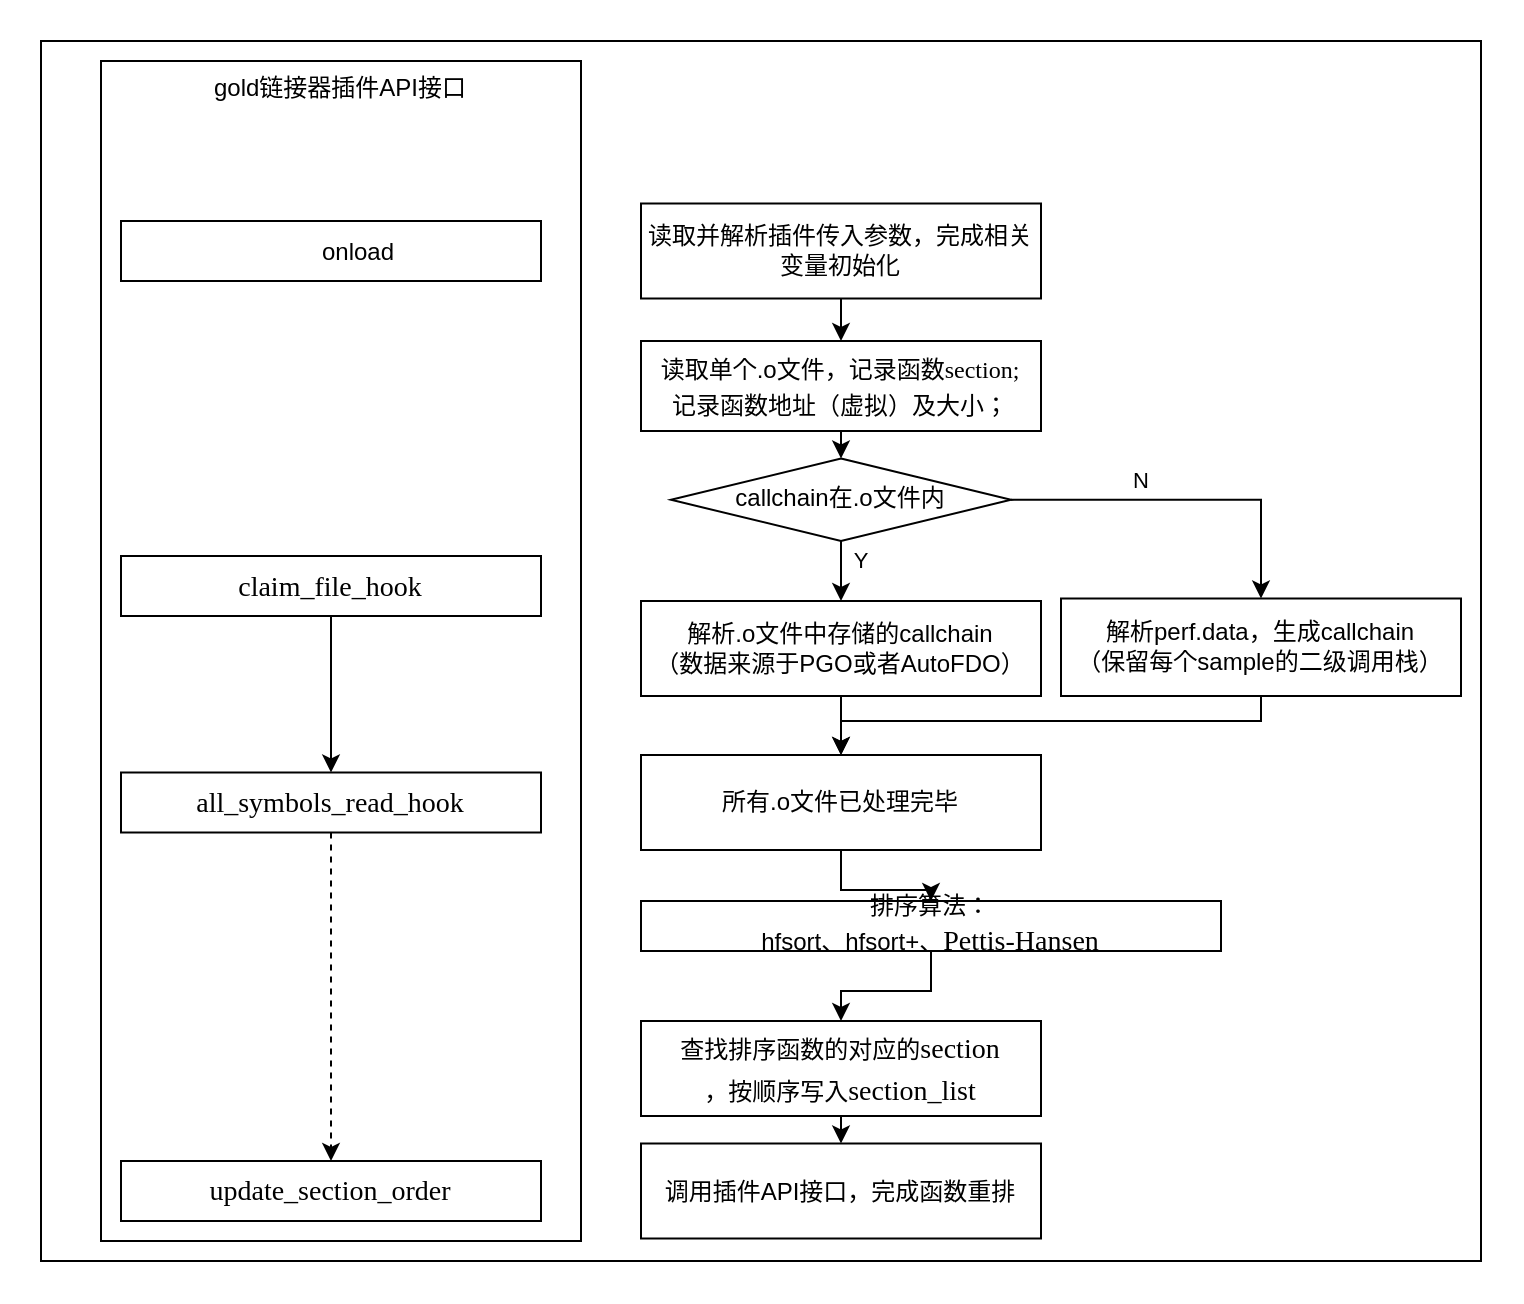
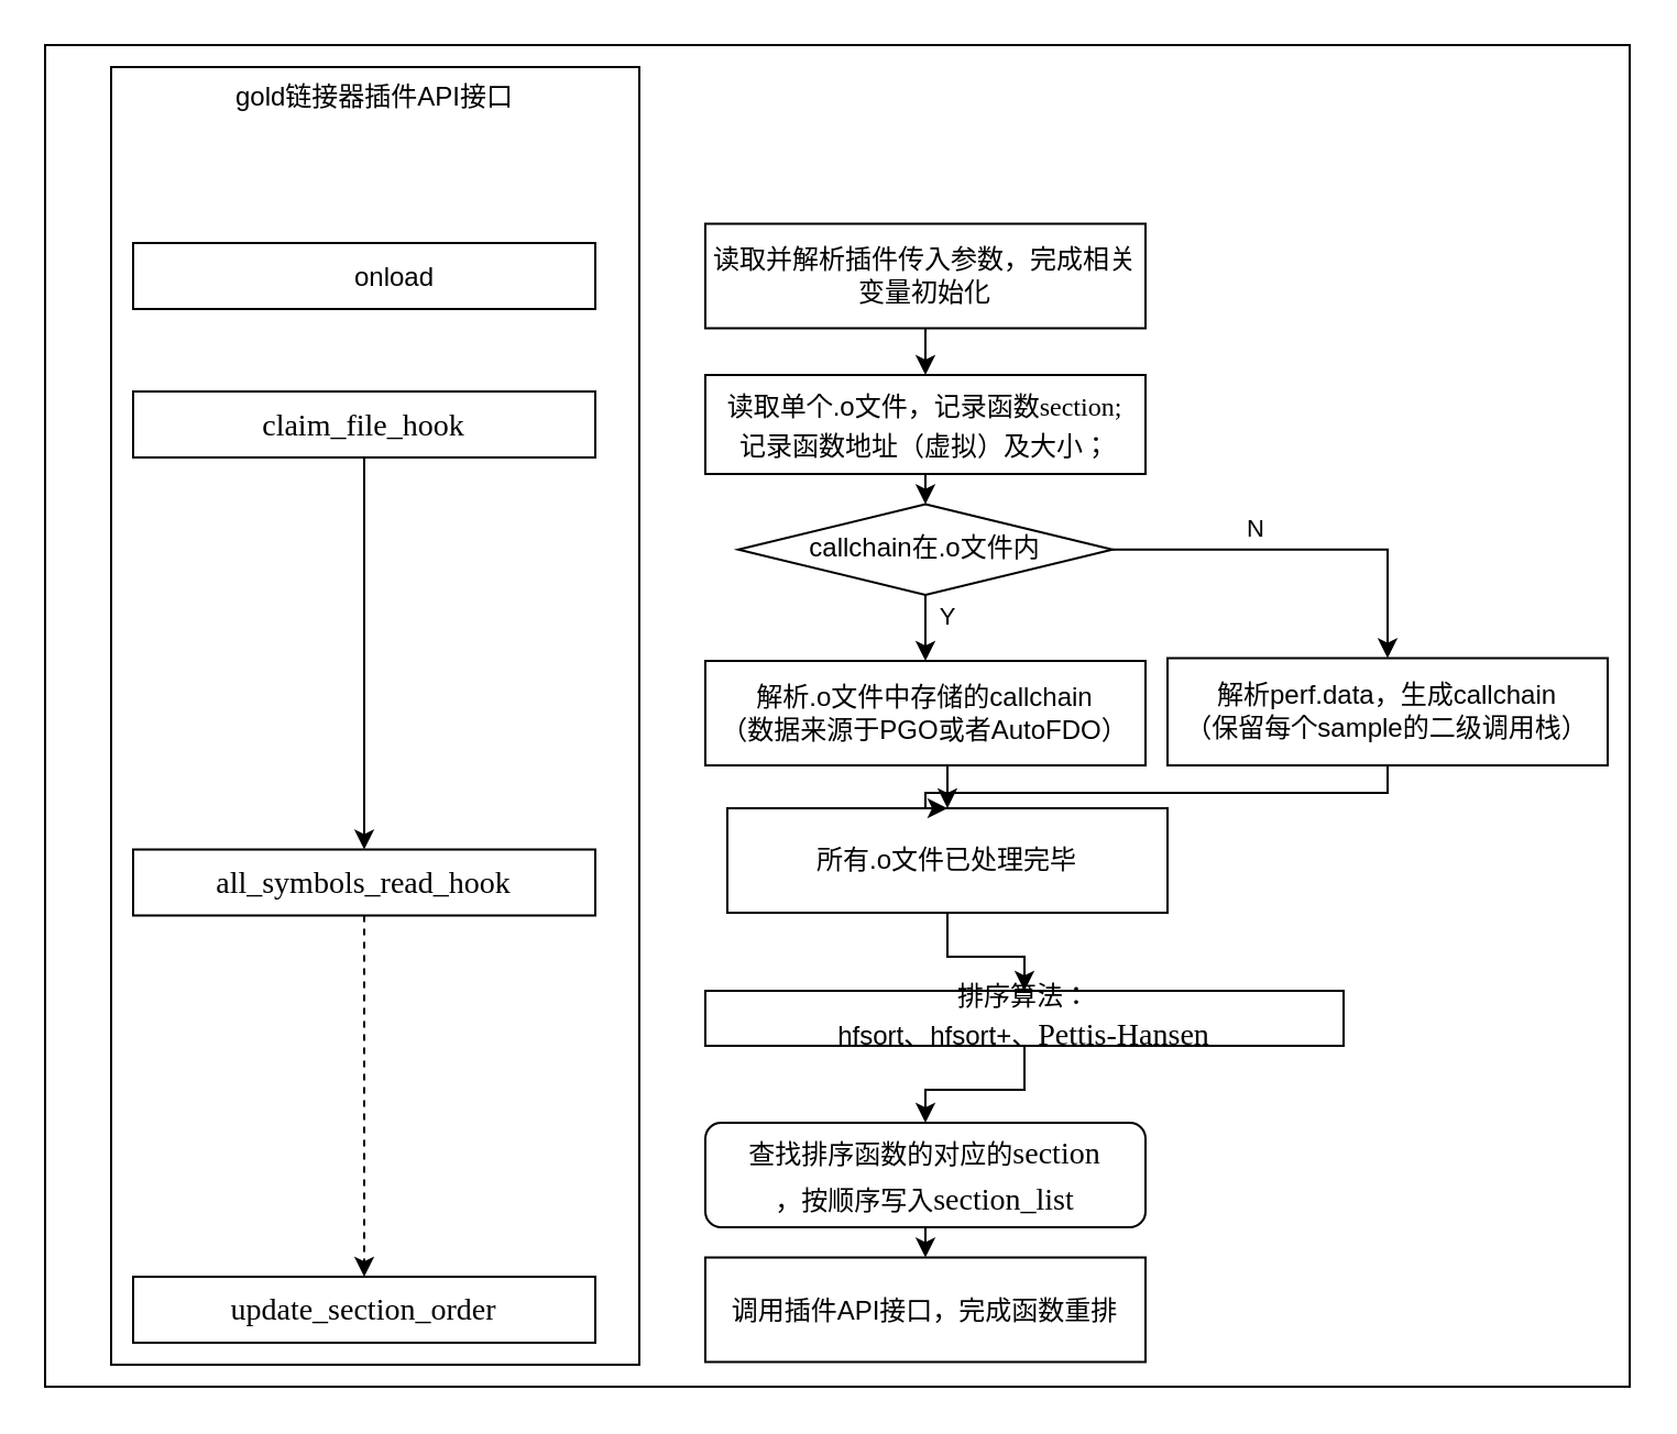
- <mxCell id="17" value="&lt;span lang=&quot;EN-US&quot; style=&quot;font-size: 10.5pt ; line-height: 150% ; font-family: &amp;#34;times new roman&amp;#34; , serif&quot;&gt;claim_file_hook&lt;/span&gt;" style="rounded=0;whiteSpace=wrap;html=1;align=center;" parent="1" vertex="1"><mxGeometry x="60" y="277.5" width="210" height="30" as="geometry" /></mxCell>
+ <mxCell id="17" value="&lt;span lang=&quot;EN-US&quot; style=&quot;font-size: 10.5pt ; line-height: 150% ; font-family: &amp;#34;times new roman&amp;#34; , serif&quot;&gt;claim_file_hook&lt;/span&gt;" style="rounded=0;whiteSpace=wrap;html=1;align=center;" parent="1" vertex="1"><mxGeometry x="60" y="177.5" width="210" height="30" as="geometry" /></mxCell>
- <mxCell id="11" value="所有.o文件已处理完毕" style="rounded=0;whiteSpace=wrap;html=1;align=center;" parent="1" vertex="1"><mxGeometry x="320" y="377" width="200" height="47.5" as="geometry" /></mxCell>
+ <mxCell id="11" value="所有.o文件已处理完毕" style="rounded=0;whiteSpace=wrap;html=1;align=center;" parent="1" vertex="1"><mxGeometry x="330" y="367" width="200" height="47.5" as="geometry" /></mxCell>
- <mxCell id="13" value="查找排序函数的对应的&lt;span lang=&quot;EN-US&quot; style=&quot;font-size: 10.5pt ; line-height: 150% ; font-family: &amp;#34;times new roman&amp;#34; , serif&quot;&gt;section&lt;/span&gt;&lt;br&gt;，按顺序写入&lt;span lang=&quot;EN-US&quot; style=&quot;font-size: 10.5pt ; line-height: 150% ; font-family: &amp;#34;times new roman&amp;#34; , serif&quot;&gt;section_list&lt;/span&gt;" style="rounded=0;whiteSpace=wrap;html=1;align=center;" parent="1" vertex="1"><mxGeometry x="320" y="510" width="200" height="47.5" as="geometry" /></mxCell>
+ <mxCell id="13" value="查找排序函数的对应的&lt;span lang=&quot;EN-US&quot; style=&quot;font-size: 10.5pt ; line-height: 150% ; font-family: &amp;#34;times new roman&amp;#34; , serif&quot;&gt;section&lt;/span&gt;&lt;br&gt;，按顺序写入&lt;span lang=&quot;EN-US&quot; style=&quot;font-size: 10.5pt ; line-height: 150% ; font-family: &amp;#34;times new roman&amp;#34; , serif&quot;&gt;section_list&lt;/span&gt;" style="whiteSpace=wrap;html=1;align=center;rounded=1;" parent="1" vertex="1"><mxGeometry x="320" y="510" width="200" height="47.5" as="geometry" /></mxCell>
